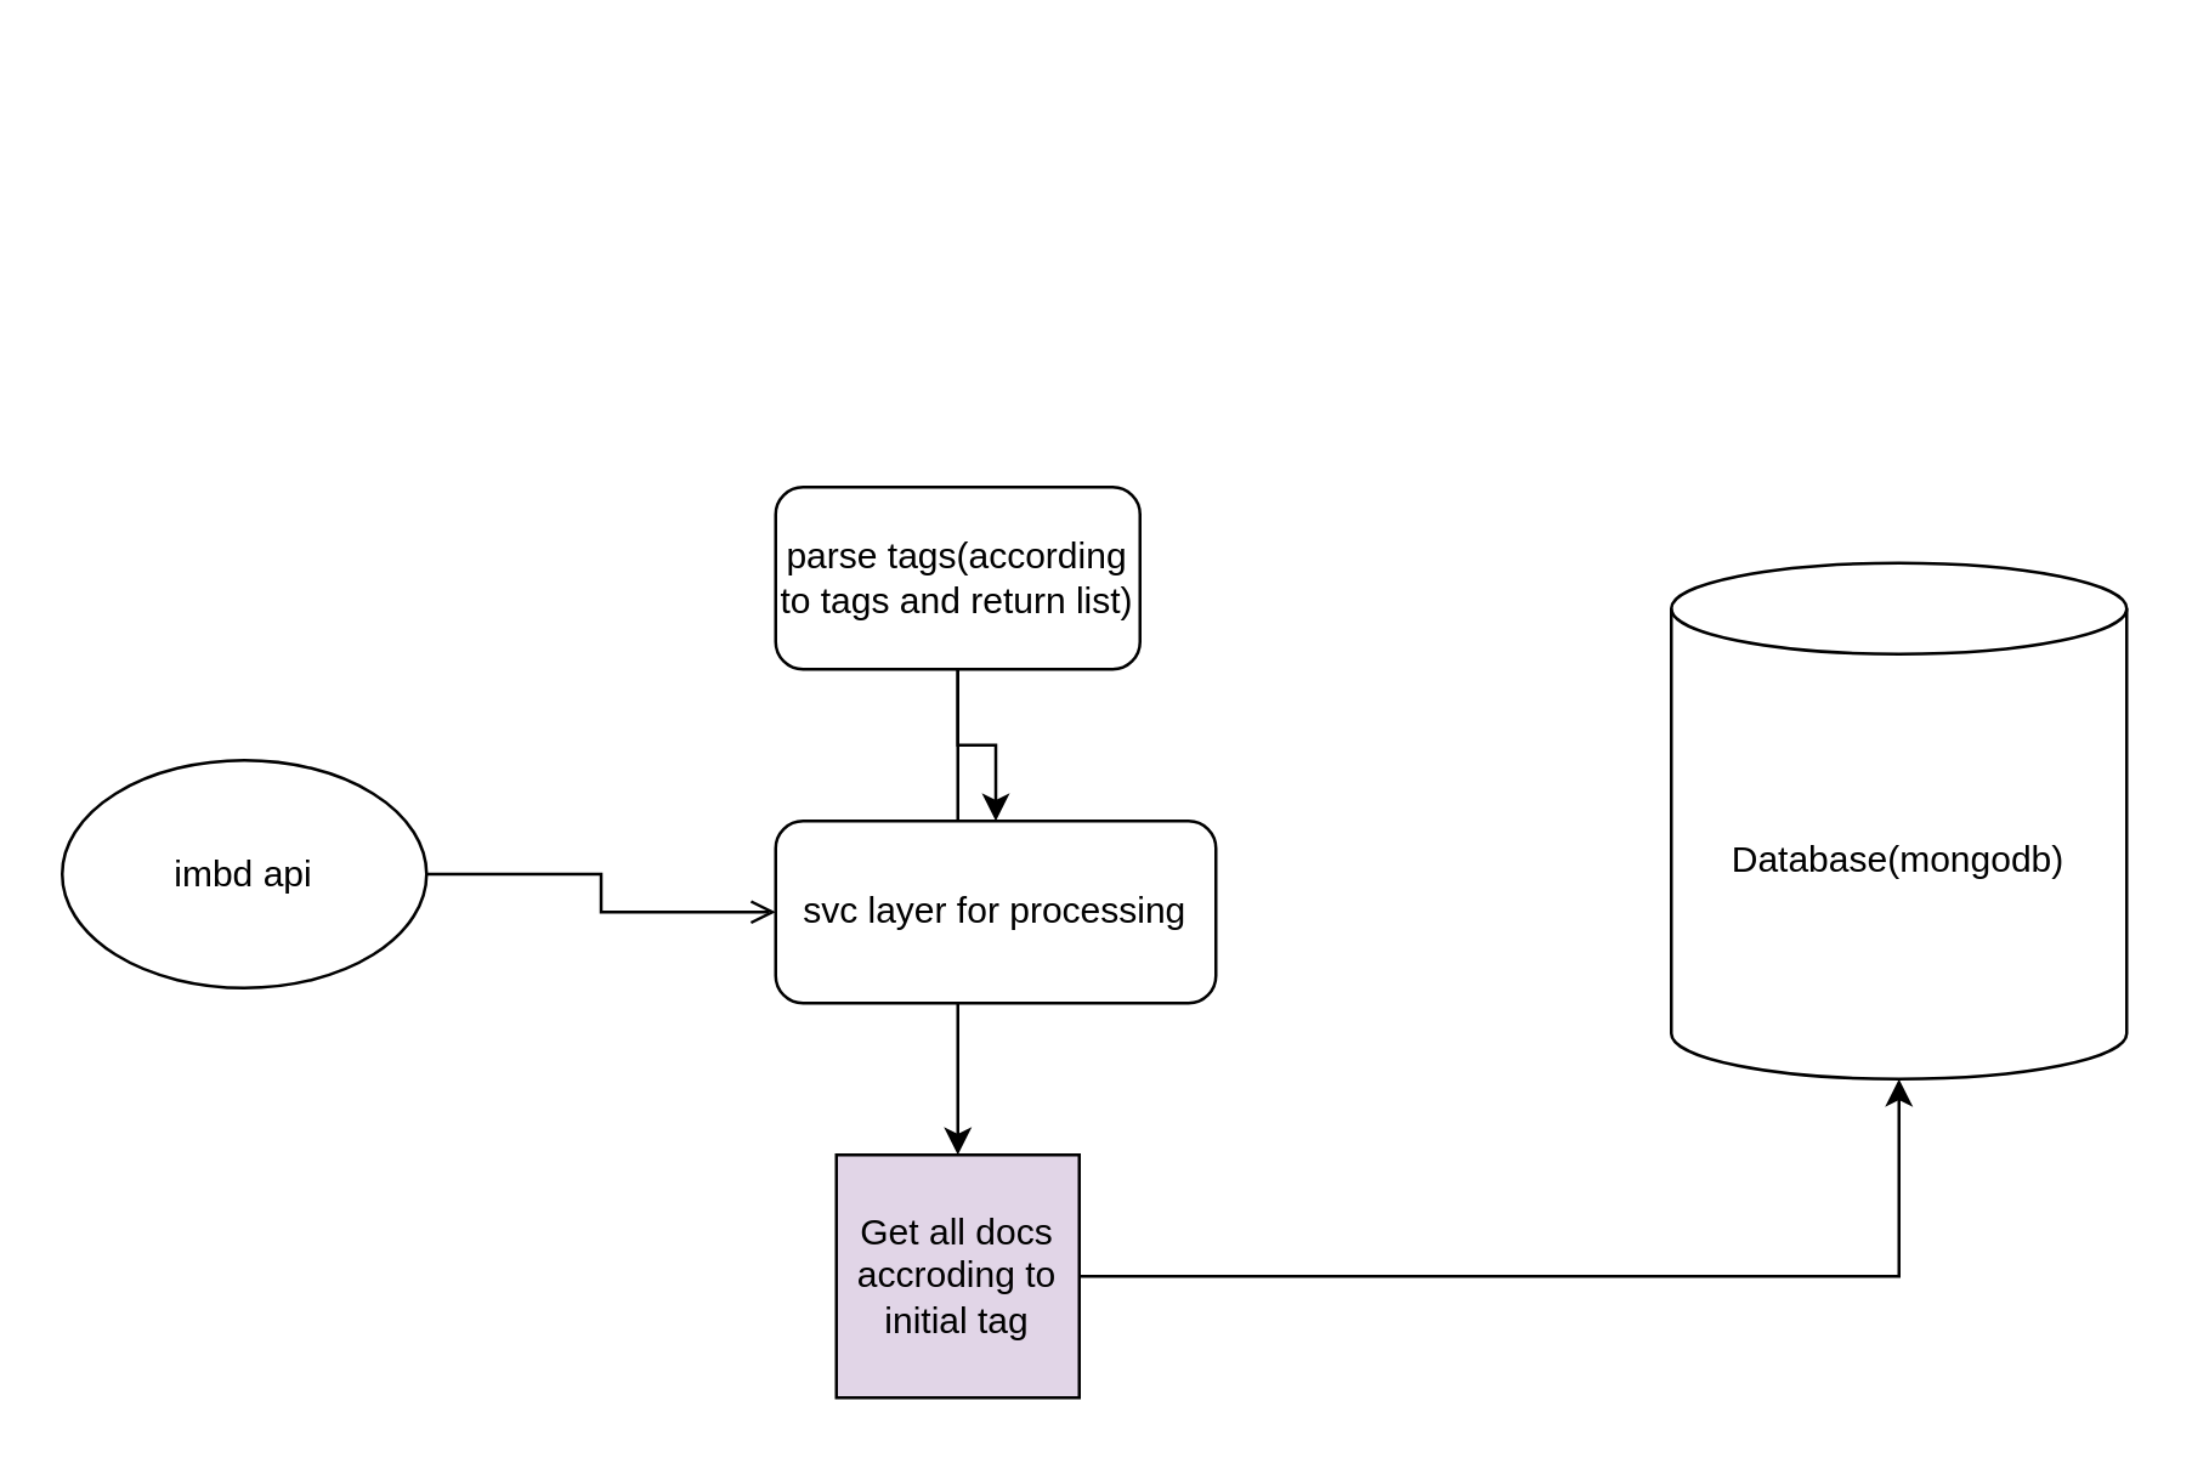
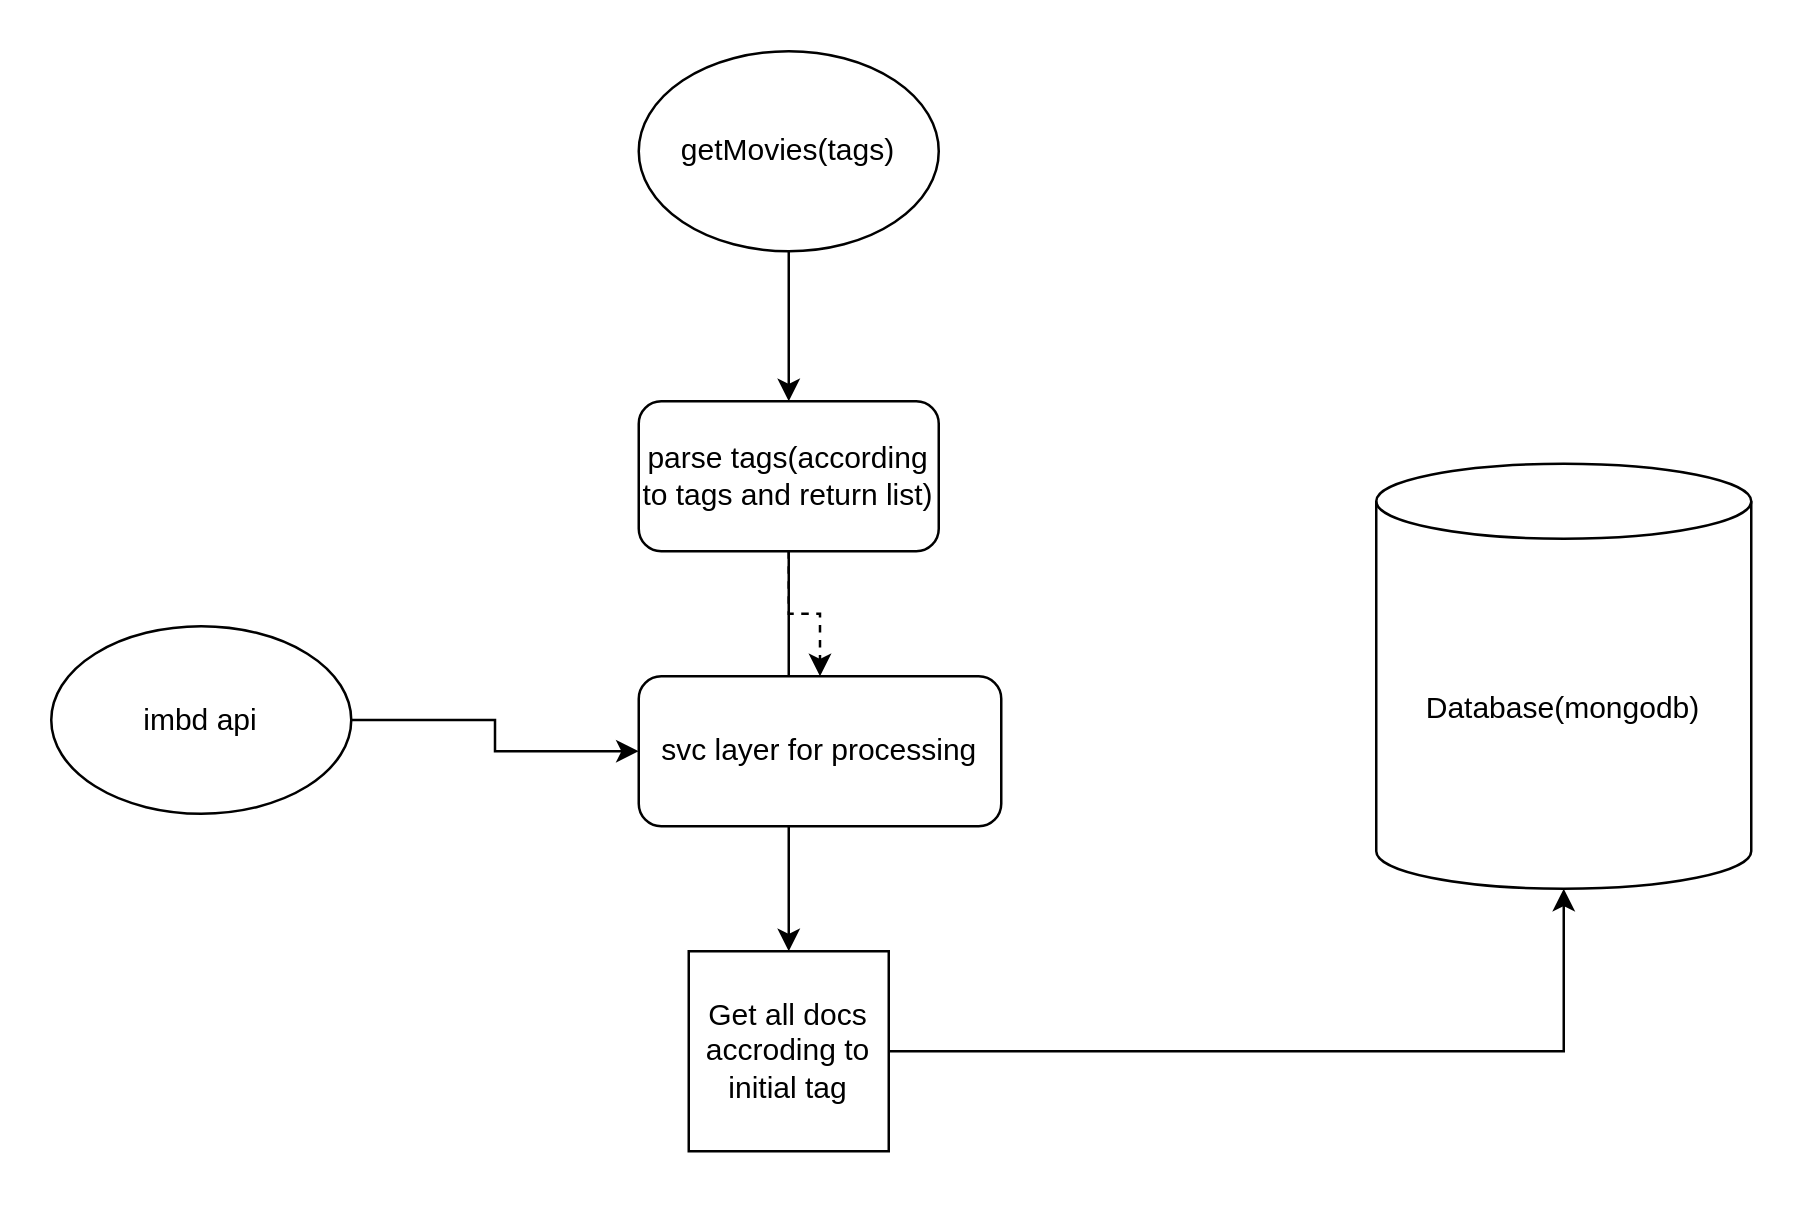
+ <mxCell id="4" value="getMovies(tags)" style="ellipse;whiteSpace=wrap;html=1;" parent="1" vertex="1"><mxGeometry x="255" y="20" width="120" height="80" as="geometry" /></mxCell>
+ <mxCell id="3" style="edgeStyle=orthogonalEdgeStyle;rounded=0;orthogonalLoop=1;jettySize=auto;html=1;entryX=0.5;entryY=0;entryDx=0;entryDy=0;" parent="1" source="4" target="7" edge="1"><mxGeometry relative="1" as="geometry" /></mxCell>
- <mxCell id="6" style="edgeStyle=orthogonalEdgeStyle;rounded=0;orthogonalLoop=1;jettySize=auto;html=1;entryX=0.5;entryY=0;entryDx=0;entryDy=0;" parent="1" source="7" target="10" edge="1"><mxGeometry relative="1" as="geometry" /></mxCell>
+ <mxCell id="6" style="edgeStyle=orthogonalEdgeStyle;rounded=0;orthogonalLoop=1;jettySize=auto;html=1;entryX=0.5;entryY=0;entryDx=0;entryDy=0;dashed=1;" parent="1" source="7" target="10" edge="1"><mxGeometry relative="1" as="geometry" /></mxCell>
- <mxCell id="11" style="edgeStyle=orthogonalEdgeStyle;rounded=0;orthogonalLoop=1;jettySize=auto;html=1;entryX=0;entryY=0.5;entryDx=0;entryDy=0;endArrow=open;" parent="1" source="12" target="10" edge="1"><mxGeometry relative="1" as="geometry" /></mxCell>
+ <mxCell id="11" style="edgeStyle=orthogonalEdgeStyle;rounded=0;orthogonalLoop=1;jettySize=auto;html=1;entryX=0;entryY=0.5;entryDx=0;entryDy=0;" parent="1" source="12" target="10" edge="1"><mxGeometry relative="1" as="geometry" /></mxCell>
- <mxCell id="9" value="Get all docs accroding to initial tag" style="whiteSpace=wrap;html=1;aspect=fixed;fillColor=#e1d5e7;" parent="1" vertex="1"><mxGeometry x="275" y="380" width="80" height="80" as="geometry" /></mxCell>
+ <mxCell id="9" value="Get all docs accroding to initial tag" style="whiteSpace=wrap;html=1;aspect=fixed;" parent="1" vertex="1"><mxGeometry x="275" y="380" width="80" height="80" as="geometry" /></mxCell>
